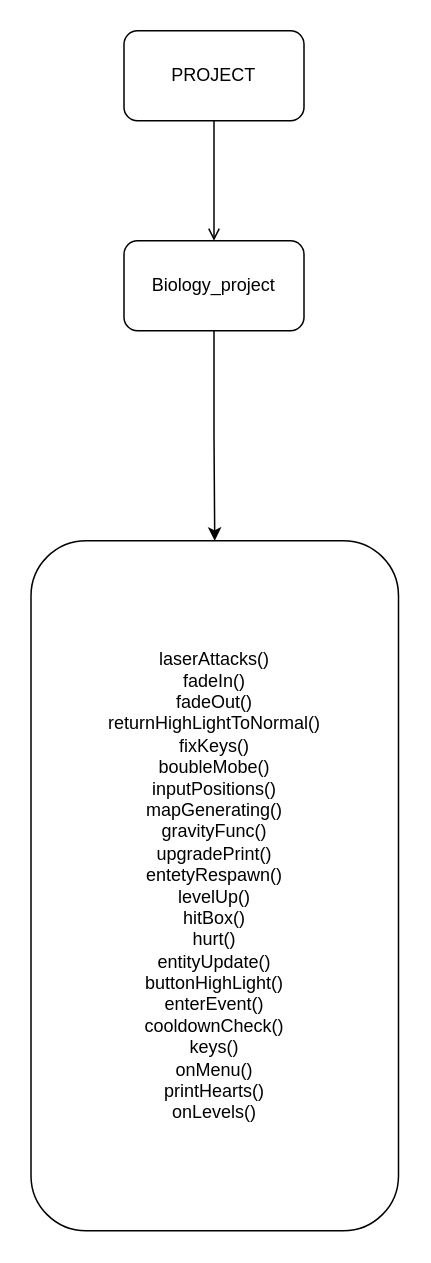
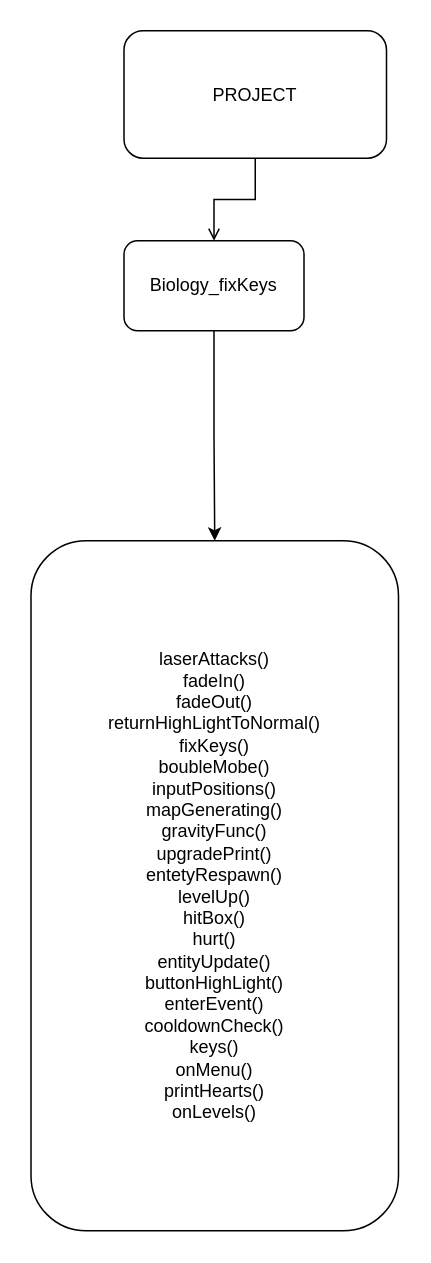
- <mxCell id="3" value="PROJECT" style="rounded=1;whiteSpace=wrap;html=1;" parent="1" vertex="1"><mxGeometry x="82" y="20" width="120" height="60" as="geometry" /></mxCell>
+ <mxCell id="3" value="PROJECT" style="rounded=1;whiteSpace=wrap;html=1;" parent="1" vertex="1"><mxGeometry x="82" y="20" width="175" height="85" as="geometry" /></mxCell>
- <mxCell id="5" value="Biology_project" style="rounded=1;whiteSpace=wrap;html=1;" parent="1" vertex="1"><mxGeometry x="82" y="160" width="120" height="60" as="geometry" /></mxCell>
+ <mxCell id="5" value="Biology_fixKeys" style="rounded=1;whiteSpace=wrap;html=1;" parent="1" vertex="1"><mxGeometry x="82" y="160" width="120" height="60" as="geometry" /></mxCell>
